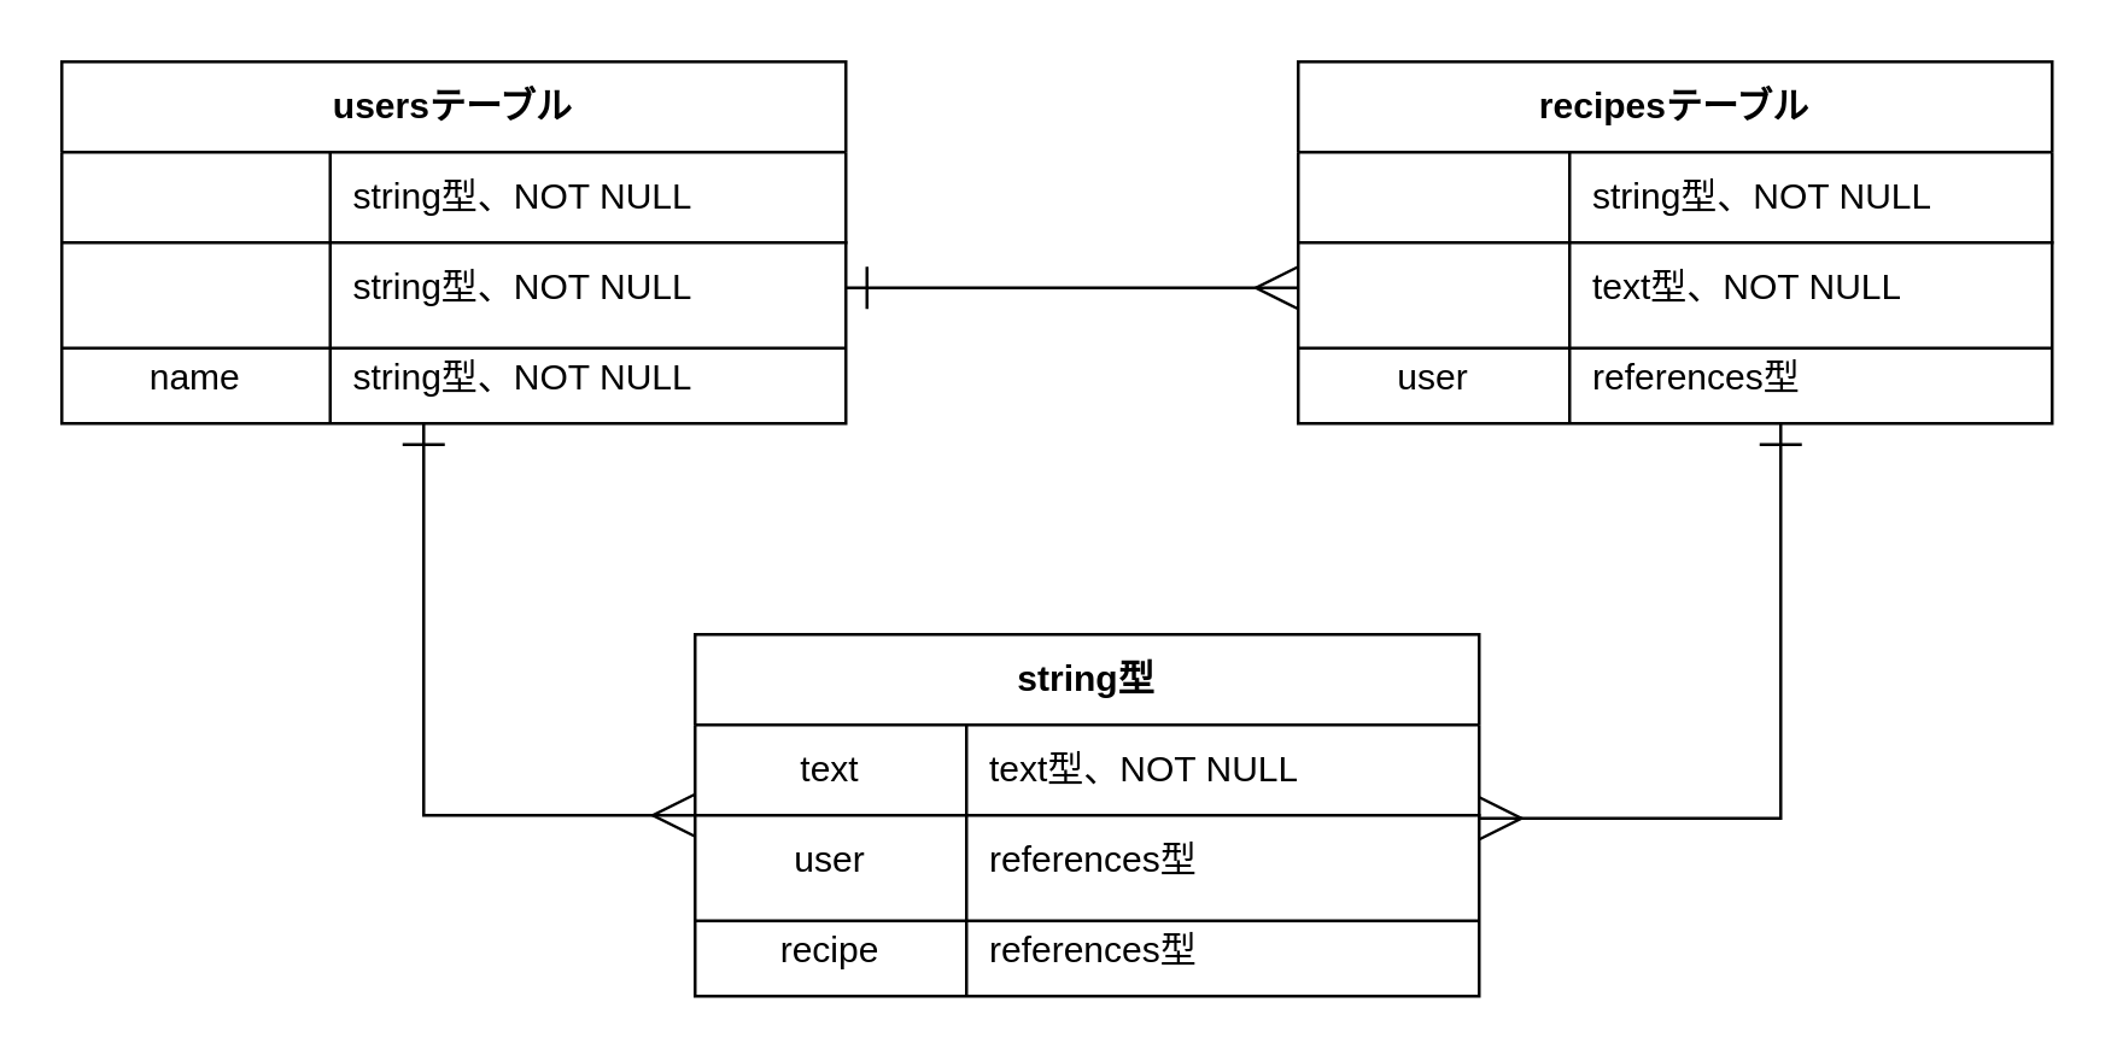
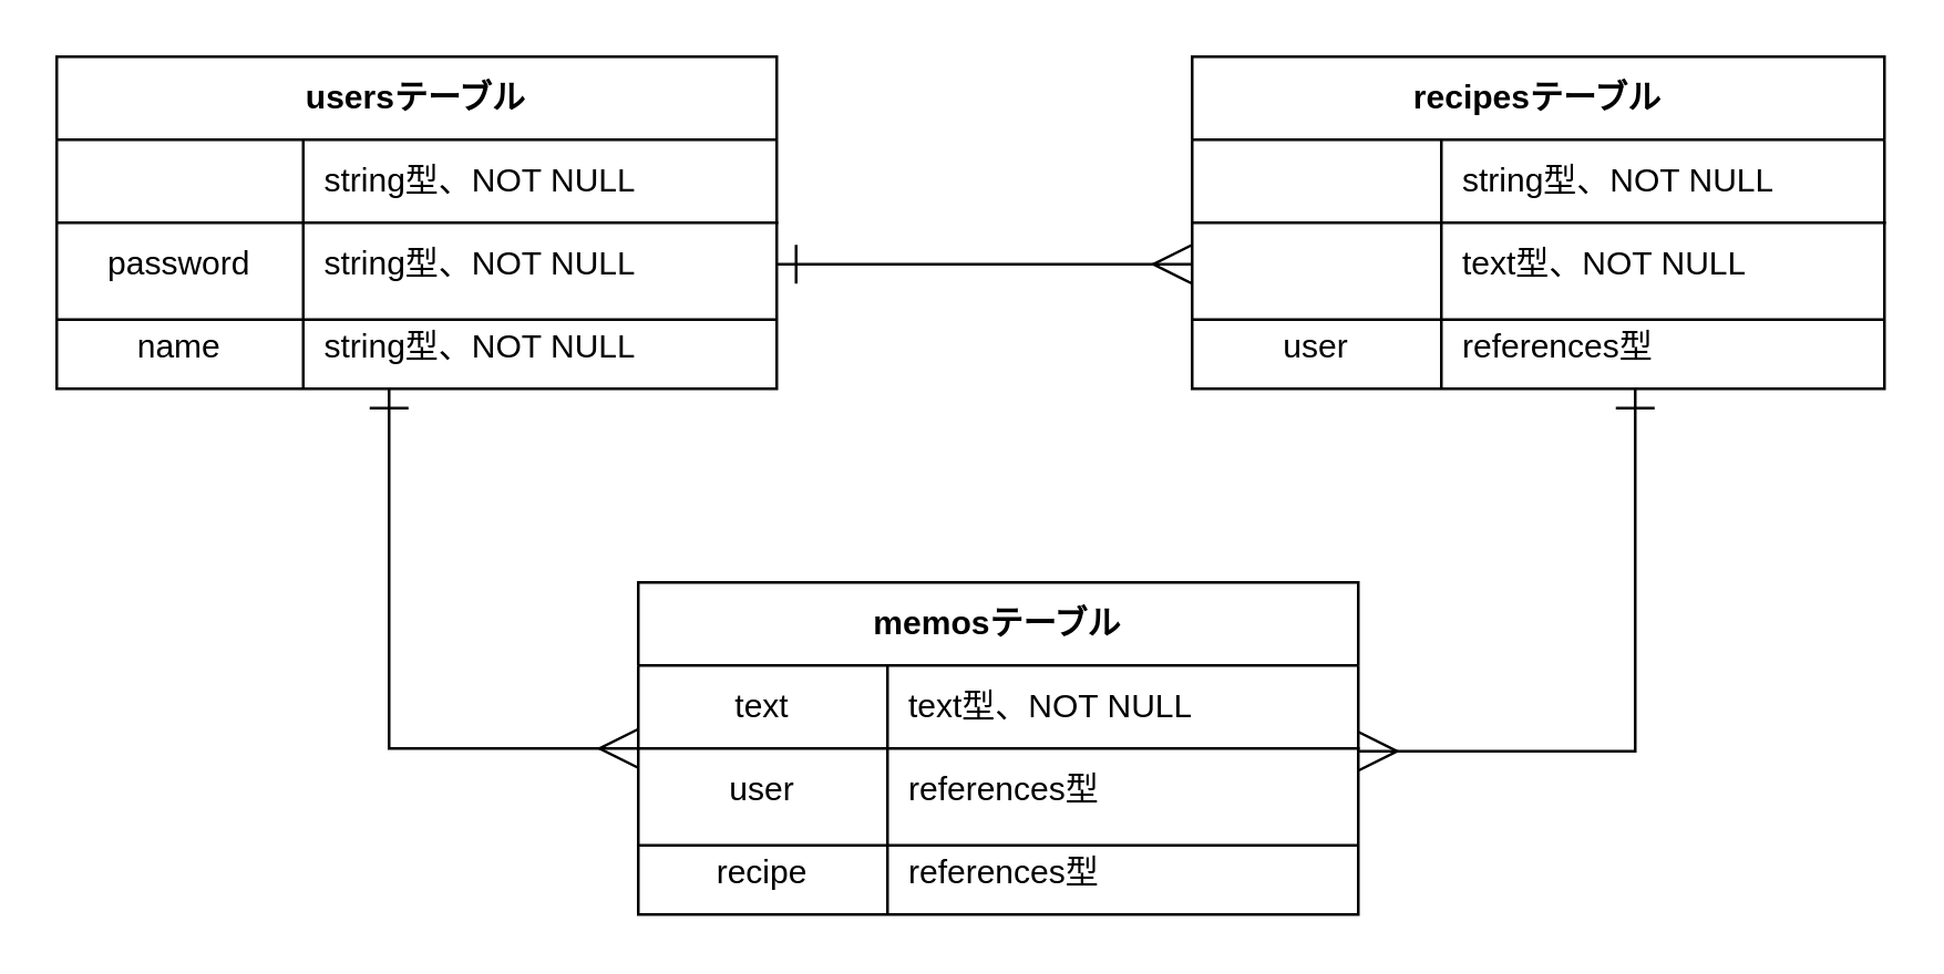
+ <mxCell id="17" value="password" style="shape=partialRectangle;html=1;whiteSpace=wrap;connectable=0;fillColor=none;top=0;left=0;bottom=0;right=0;overflow=hidden;" vertex="1" parent="16"><mxGeometry width="89" height="30" as="geometry" /></mxCell>
- <mxCell id="22" value="string型" style="shape=table;html=1;whiteSpace=wrap;startSize=30;container=1;collapsible=0;childLayout=tableLayout;fixedRows=1;rowLines=0;fontStyle=1;align=center;" vertex="1" parent="1"><mxGeometry x="230" y="210" width="260" height="120" as="geometry" /></mxCell>
+ <mxCell id="22" value="memosテーブル" style="shape=table;html=1;whiteSpace=wrap;startSize=30;container=1;collapsible=0;childLayout=tableLayout;fixedRows=1;rowLines=0;fontStyle=1;align=center;" vertex="1" parent="1"><mxGeometry x="230" y="210" width="260" height="120" as="geometry" /></mxCell>
